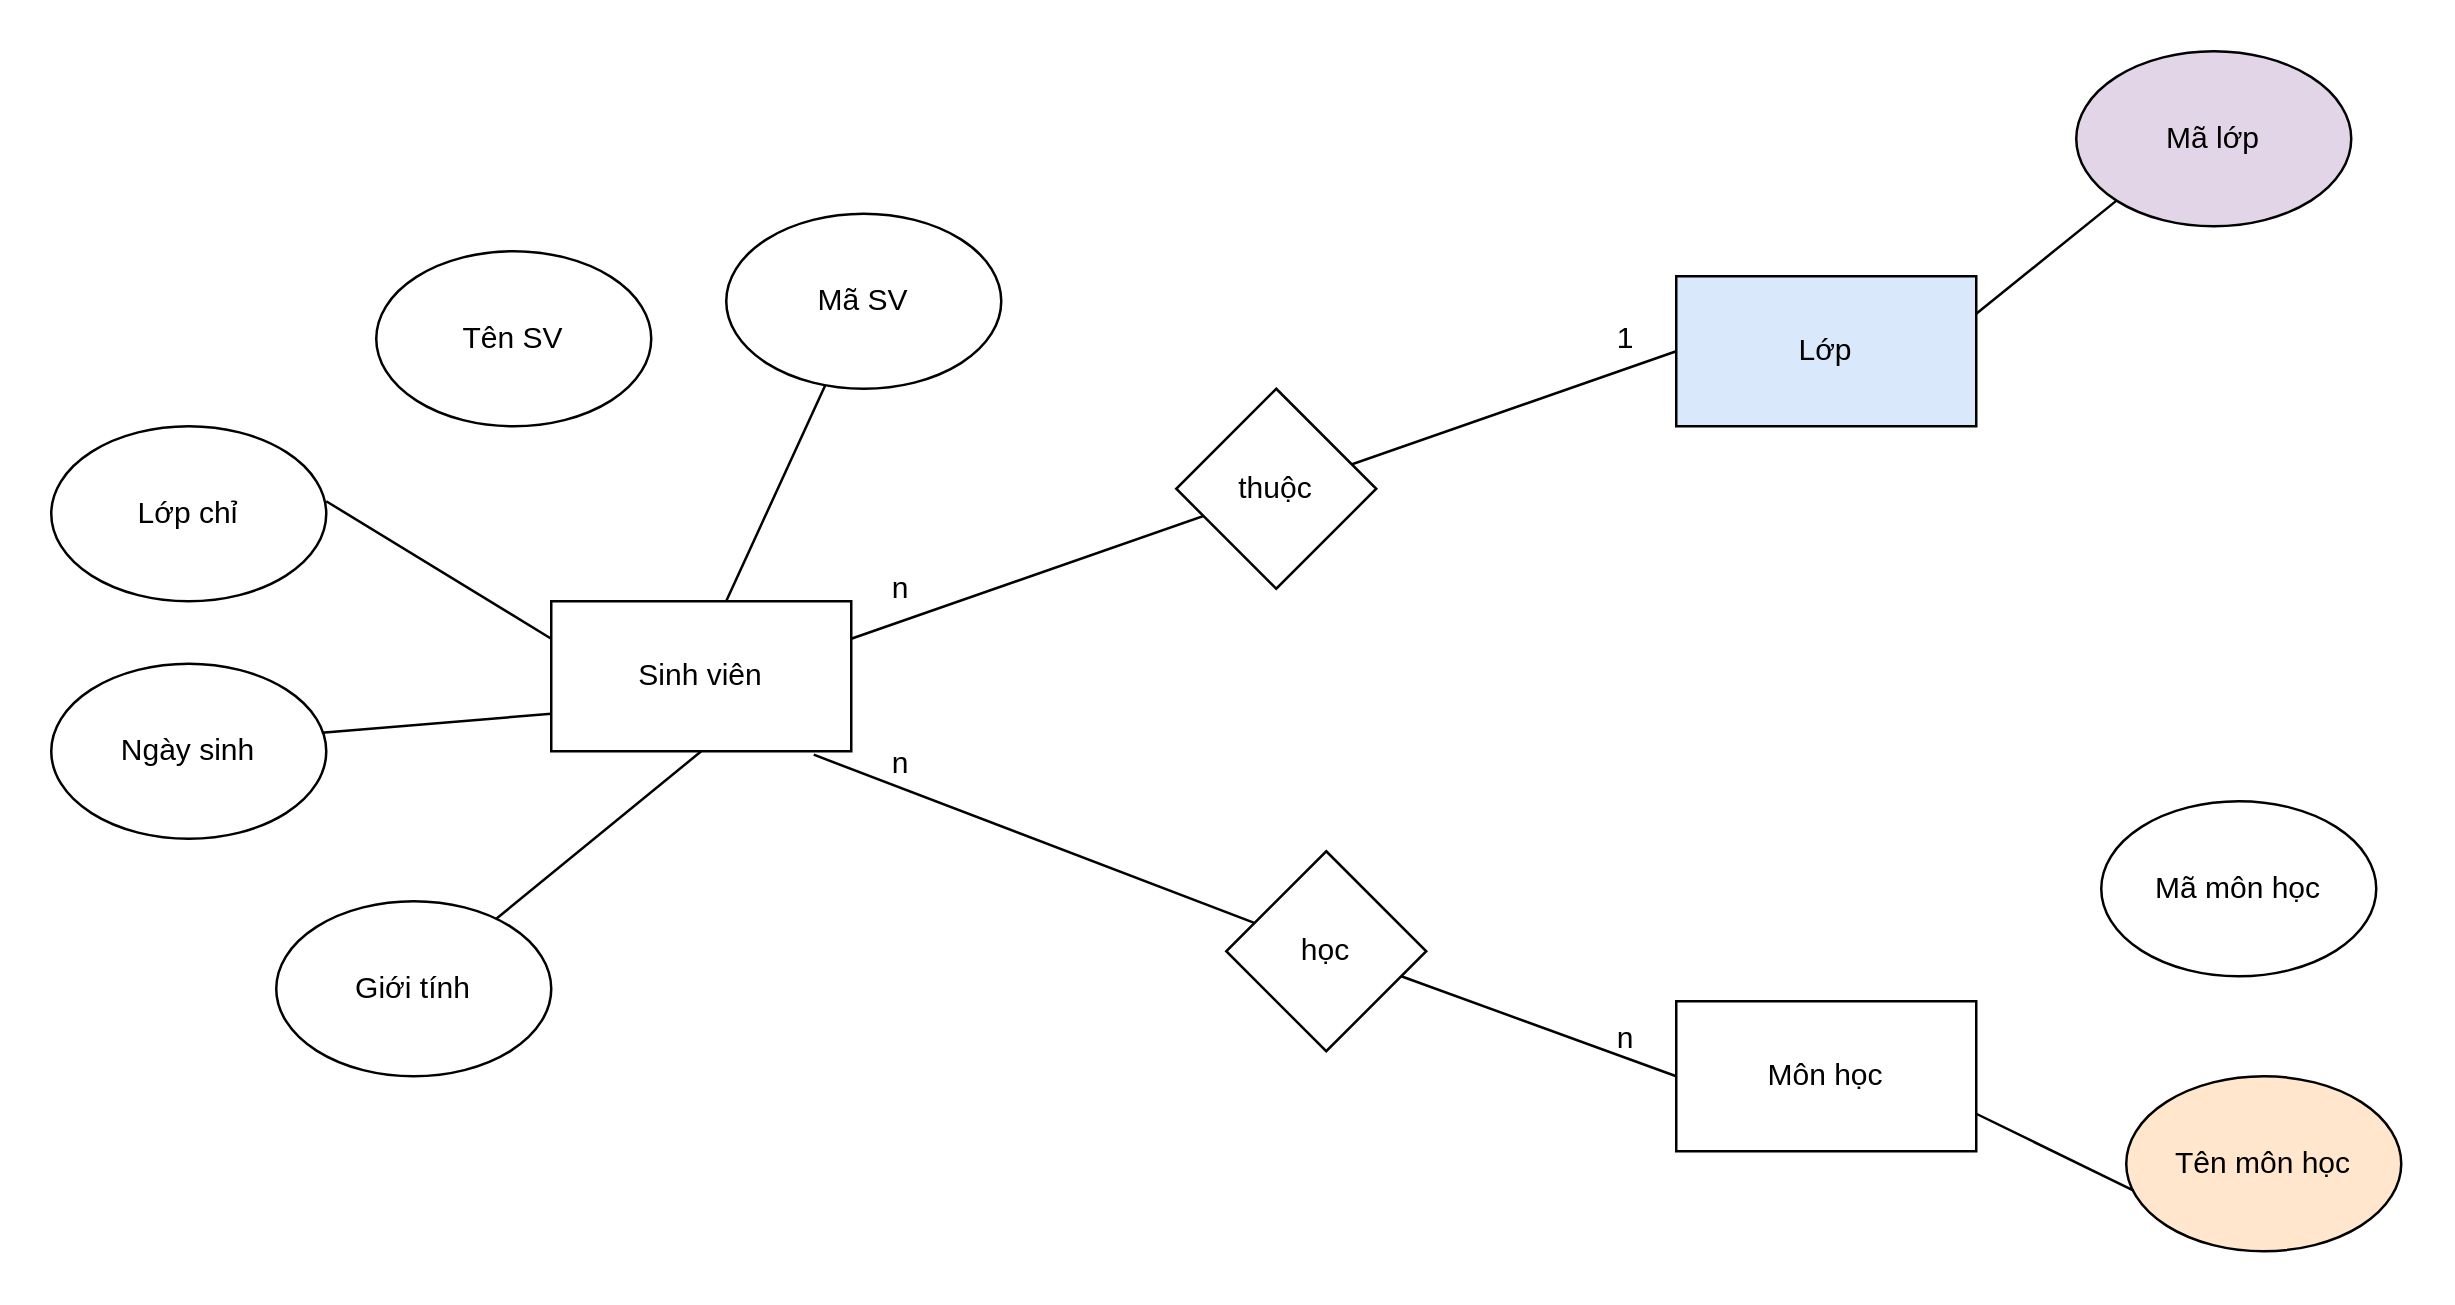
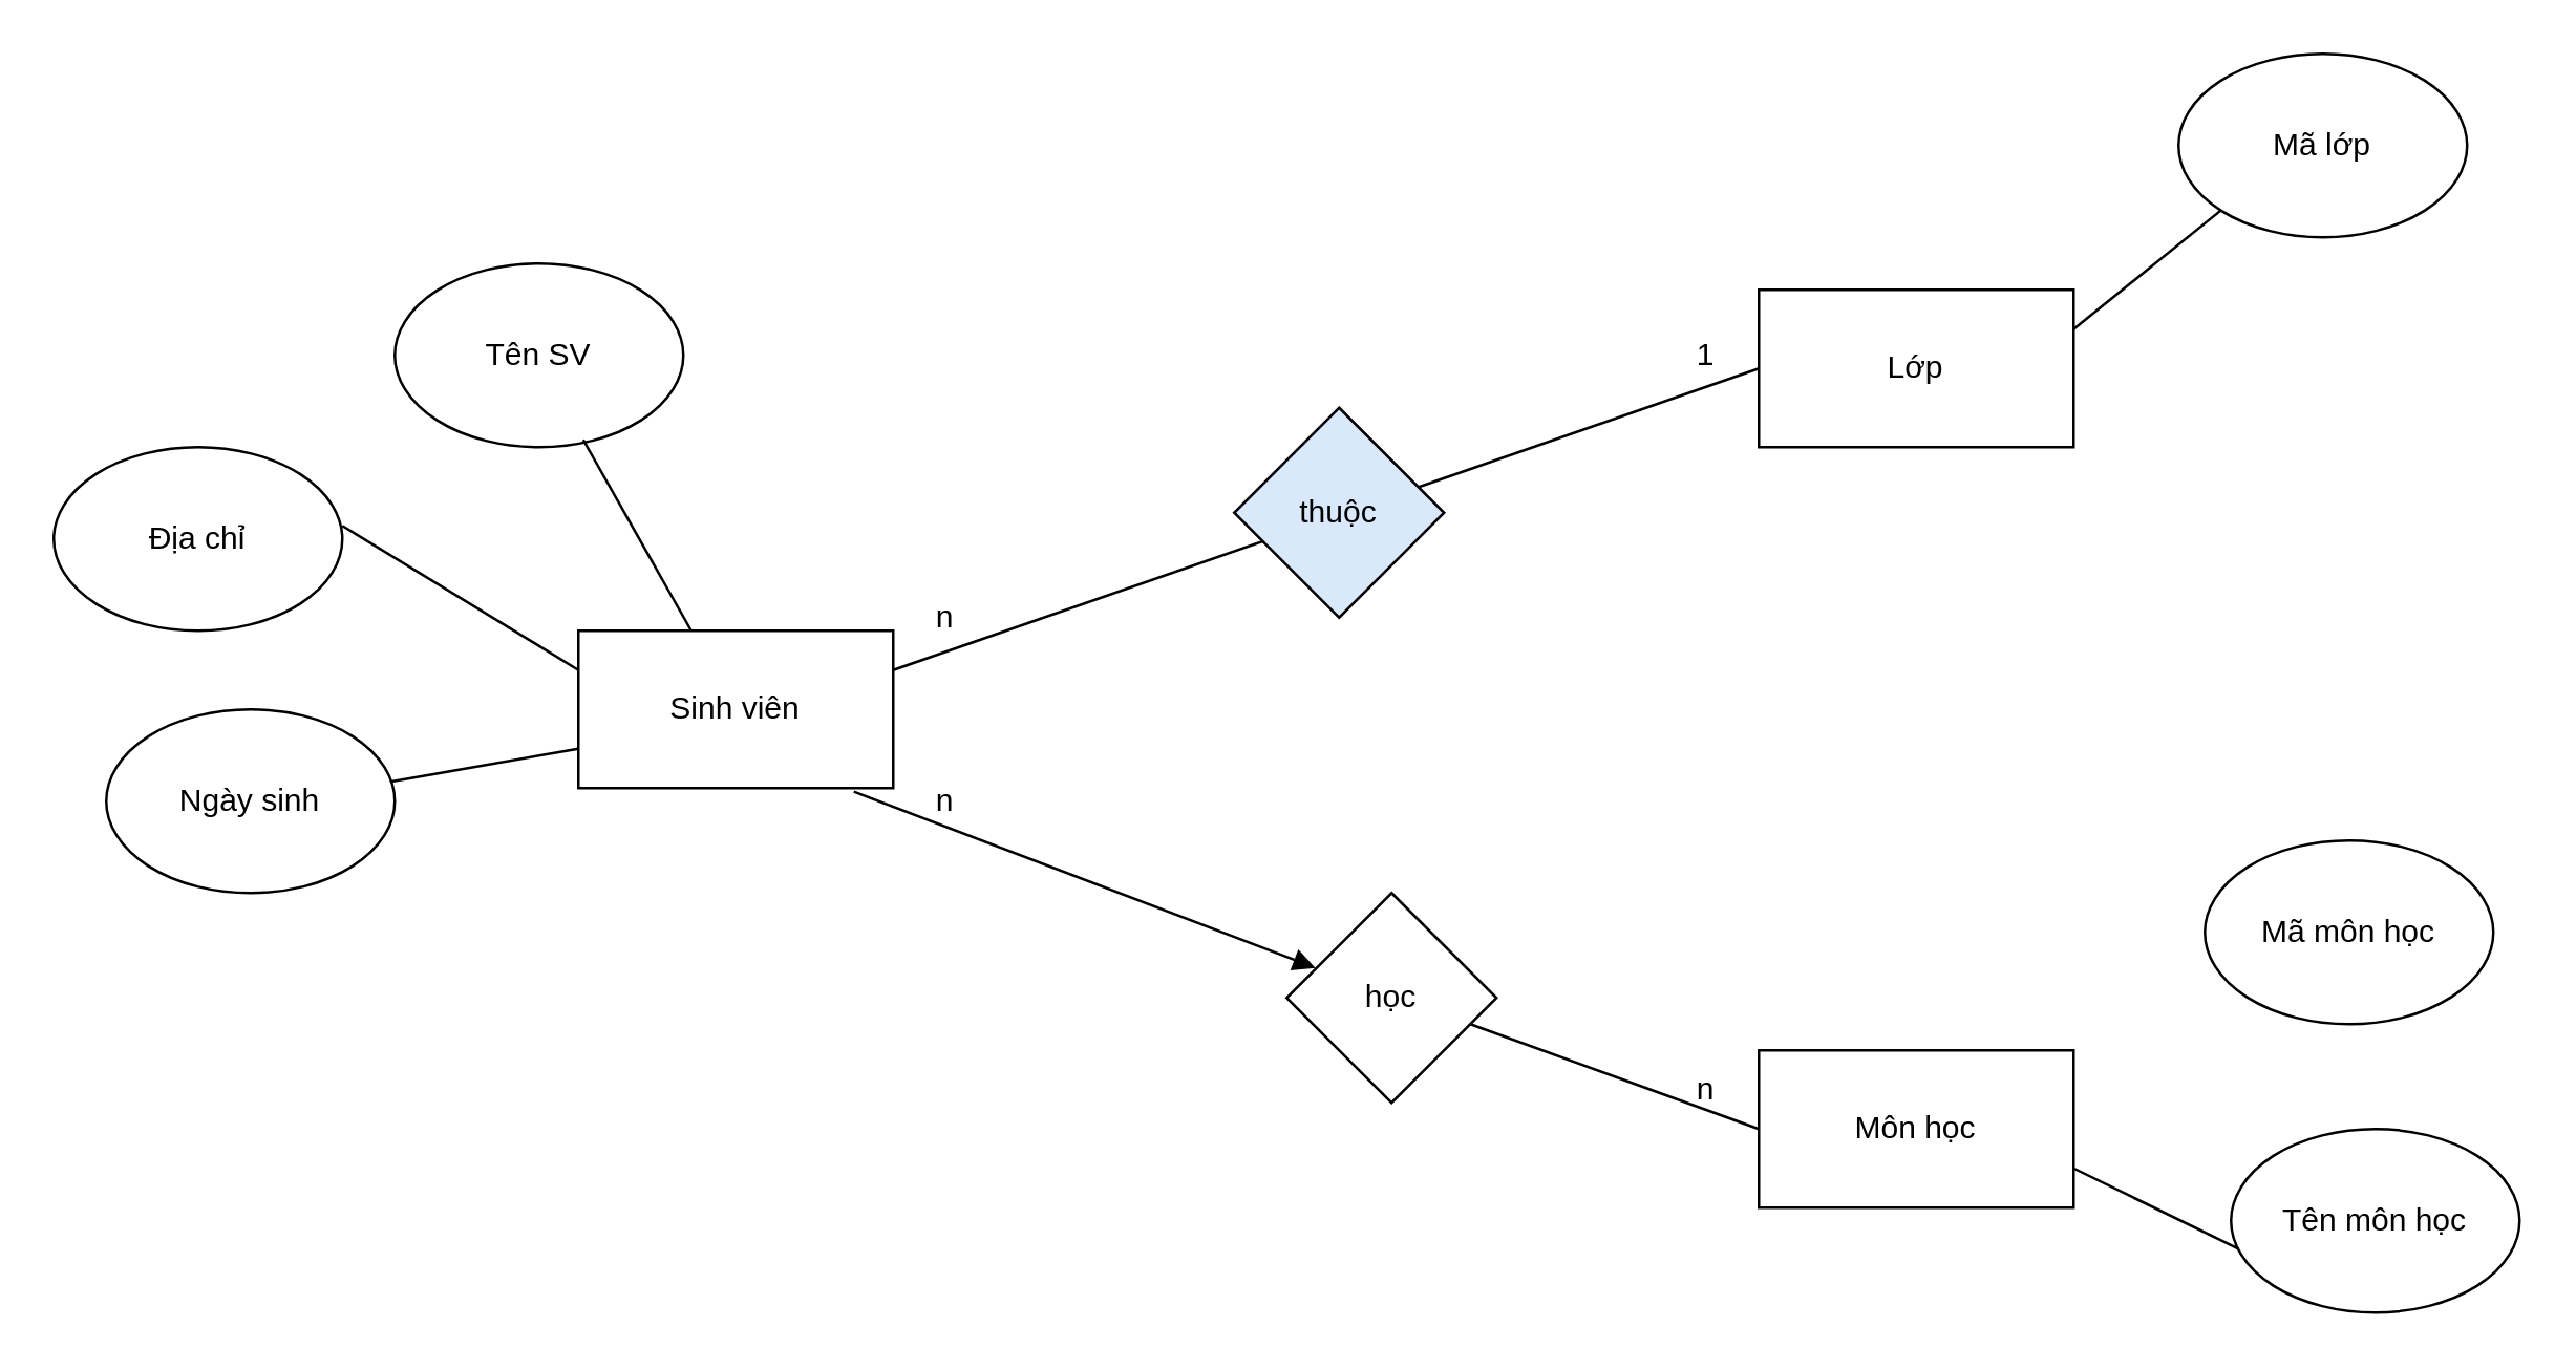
- <mxCell id="14" value="Mã lớp" style="ellipse;whiteSpace=wrap;html=1;fillColor=#e1d5e7;" vertex="1" parent="1"><mxGeometry x="830" y="20" width="110" height="70" as="geometry" /></mxCell>
+ <mxCell id="14" value="Mã lớp" style="ellipse;whiteSpace=wrap;html=1;" vertex="1" parent="1"><mxGeometry x="830" y="20" width="110" height="70" as="geometry" /></mxCell>
- <mxCell id="4" value="Mã SV" style="ellipse;whiteSpace=wrap;html=1;" vertex="1" parent="1"><mxGeometry x="290" y="85" width="110" height="70" as="geometry" /></mxCell>
- <mxCell id="13" value="Lớp" style="rounded=0;whiteSpace=wrap;html=1;fillColor=#dae8fc;" vertex="1" parent="1"><mxGeometry x="670" y="110" width="120" height="60" as="geometry" /></mxCell>
+ <mxCell id="13" value="Lớp" style="rounded=0;whiteSpace=wrap;html=1;" vertex="1" parent="1"><mxGeometry x="670" y="110" width="120" height="60" as="geometry" /></mxCell>
- <mxCell id="21" value="thuộc" style="rhombus;whiteSpace=wrap;html=1;" vertex="1" parent="1"><mxGeometry x="470" y="155" width="80" height="80" as="geometry" /></mxCell>
+ <mxCell id="21" value="thuộc" style="rhombus;whiteSpace=wrap;html=1;fillColor=#dae8fc;" vertex="1" parent="1"><mxGeometry x="470" y="155" width="80" height="80" as="geometry" /></mxCell>
- <mxCell id="11" value="" style="endArrow=none;html=1;rounded=0;exitX=0.583;exitY=0;exitDx=0;exitDy=0;exitPerimeter=0;" edge="1" parent="1" source="2" target="4"><mxGeometry width="50" height="50" relative="1" as="geometry"><mxPoint x="290" y="230" as="sourcePoint" /><mxPoint x="320" y="170" as="targetPoint" /></mxGeometry></mxCell>
+ <mxCell id="12" value="" style="endArrow=none;html=1;rounded=0;entryX=0.653;entryY=0.96;entryDx=0;entryDy=0;entryPerimeter=0;" edge="1" parent="1" source="2" target="6"><mxGeometry width="50" height="50" relative="1" as="geometry"><mxPoint x="220" y="230" as="sourcePoint" /><mxPoint x="270" y="180" as="targetPoint" /></mxGeometry></mxCell>
- <mxCell id="8" value="Lớp chỉ" style="ellipse;whiteSpace=wrap;html=1;" vertex="1" parent="1"><mxGeometry x="20" y="170" width="110" height="70" as="geometry" /></mxCell>
+ <mxCell id="8" value="Địa chỉ" style="ellipse;whiteSpace=wrap;html=1;" vertex="1" parent="1"><mxGeometry x="20" y="170" width="110" height="70" as="geometry" /></mxCell>
- <mxCell id="7" value="Ngày sinh" style="ellipse;whiteSpace=wrap;html=1;" vertex="1" parent="1"><mxGeometry x="20" y="265" width="110" height="70" as="geometry" /></mxCell>
+ <mxCell id="7" value="Ngày sinh" style="ellipse;whiteSpace=wrap;html=1;" vertex="1" parent="1"><mxGeometry x="40" y="270" width="110" height="70" as="geometry" /></mxCell>
- <mxCell id="10" value="" style="endArrow=none;html=1;rounded=0;exitX=0.798;exitY=0.103;exitDx=0;exitDy=0;exitPerimeter=0;entryX=0.5;entryY=1;entryDx=0;entryDy=0;" edge="1" parent="1" source="5" target="2"><mxGeometry width="50" height="50" relative="1" as="geometry"><mxPoint x="220" y="360" as="sourcePoint" /><mxPoint x="270" y="310" as="targetPoint" /></mxGeometry></mxCell>
- <mxCell id="25" value="" style="endArrow=none;html=1;rounded=0;exitX=0.875;exitY=1.023;exitDx=0;exitDy=0;exitPerimeter=0;entryX=0.137;entryY=0.357;entryDx=0;entryDy=0;entryPerimeter=0;" edge="1" parent="1" source="2" target="26"><mxGeometry width="50" height="50" relative="1" as="geometry"><mxPoint x="325" y="301" as="sourcePoint" /><mxPoint x="670" y="430" as="targetPoint" /></mxGeometry></mxCell>
+ <mxCell id="25" value="" style="endArrow=block;html=1;rounded=0;exitX=0.875;exitY=1.023;exitDx=0;exitDy=0;exitPerimeter=0;entryX=0.137;entryY=0.357;entryDx=0;entryDy=0;entryPerimeter=0;" edge="1" parent="1" source="2" target="26"><mxGeometry width="50" height="50" relative="1" as="geometry"><mxPoint x="325" y="301" as="sourcePoint" /><mxPoint x="670" y="430" as="targetPoint" /></mxGeometry></mxCell>
- <mxCell id="5" value="Giới tính" style="ellipse;whiteSpace=wrap;html=1;" vertex="1" parent="1"><mxGeometry x="110" y="360" width="110" height="70" as="geometry" /></mxCell>
- <mxCell id="17" value="Tên môn học" style="ellipse;whiteSpace=wrap;html=1;fillColor=#ffe6cc;" vertex="1" parent="1"><mxGeometry x="850" y="430" width="110" height="70" as="geometry" /></mxCell>
+ <mxCell id="17" value="Tên môn học" style="ellipse;whiteSpace=wrap;html=1;" vertex="1" parent="1"><mxGeometry x="850" y="430" width="110" height="70" as="geometry" /></mxCell>
